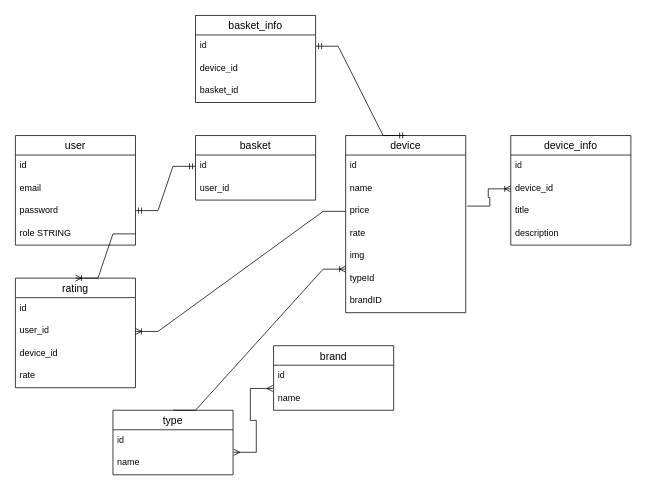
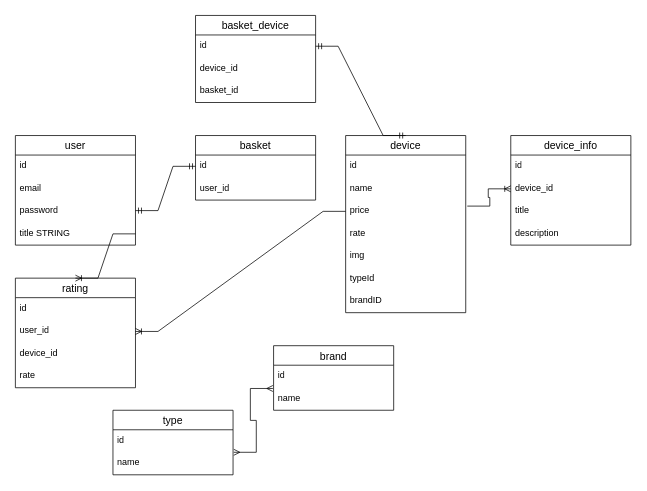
- <mxCell id="33" value="basket_info" style="swimlane;fontStyle=0;childLayout=stackLayout;horizontal=1;startSize=26;horizontalStack=0;resizeParent=1;resizeParentMax=0;resizeLast=0;collapsible=1;marginBottom=0;align=center;fontSize=14;" vertex="1" parent="1"><mxGeometry x="260" y="20" width="160" height="116" as="geometry" /></mxCell>
+ <mxCell id="33" value="basket_device" style="swimlane;fontStyle=0;childLayout=stackLayout;horizontal=1;startSize=26;horizontalStack=0;resizeParent=1;resizeParentMax=0;resizeLast=0;collapsible=1;marginBottom=0;align=center;fontSize=14;" vertex="1" parent="1"><mxGeometry x="260" y="20" width="160" height="116" as="geometry" /></mxCell>
- <mxCell id="6" value="role STRING" style="text;strokeColor=none;fillColor=none;spacingLeft=4;spacingRight=4;overflow=hidden;rotatable=0;points=[[0,0.5],[1,0.5]];portConstraint=eastwest;fontSize=12;whiteSpace=wrap;html=1;" vertex="1" parent="2"><mxGeometry y="116" width="160" height="30" as="geometry" /></mxCell>
+ <mxCell id="6" value="title STRING" style="text;strokeColor=none;fillColor=none;spacingLeft=4;spacingRight=4;overflow=hidden;rotatable=0;points=[[0,0.5],[1,0.5]];portConstraint=eastwest;fontSize=12;whiteSpace=wrap;html=1;" vertex="1" parent="2"><mxGeometry y="116" width="160" height="30" as="geometry" /></mxCell>
- <mxCell id="25" value="" style="edgeStyle=entityRelationEdgeStyle;fontSize=12;html=1;endArrow=ERoneToMany;rounded=0;entryX=0;entryY=0.067;entryDx=0;entryDy=0;entryPerimeter=0;exitX=0.5;exitY=0;exitDx=0;exitDy=0;" edge="1" parent="1" source="19" target="17"><mxGeometry width="100" height="100" relative="1" as="geometry"><mxPoint x="240" y="470" as="sourcePoint" /><mxPoint x="340" y="370" as="targetPoint" /></mxGeometry></mxCell>
